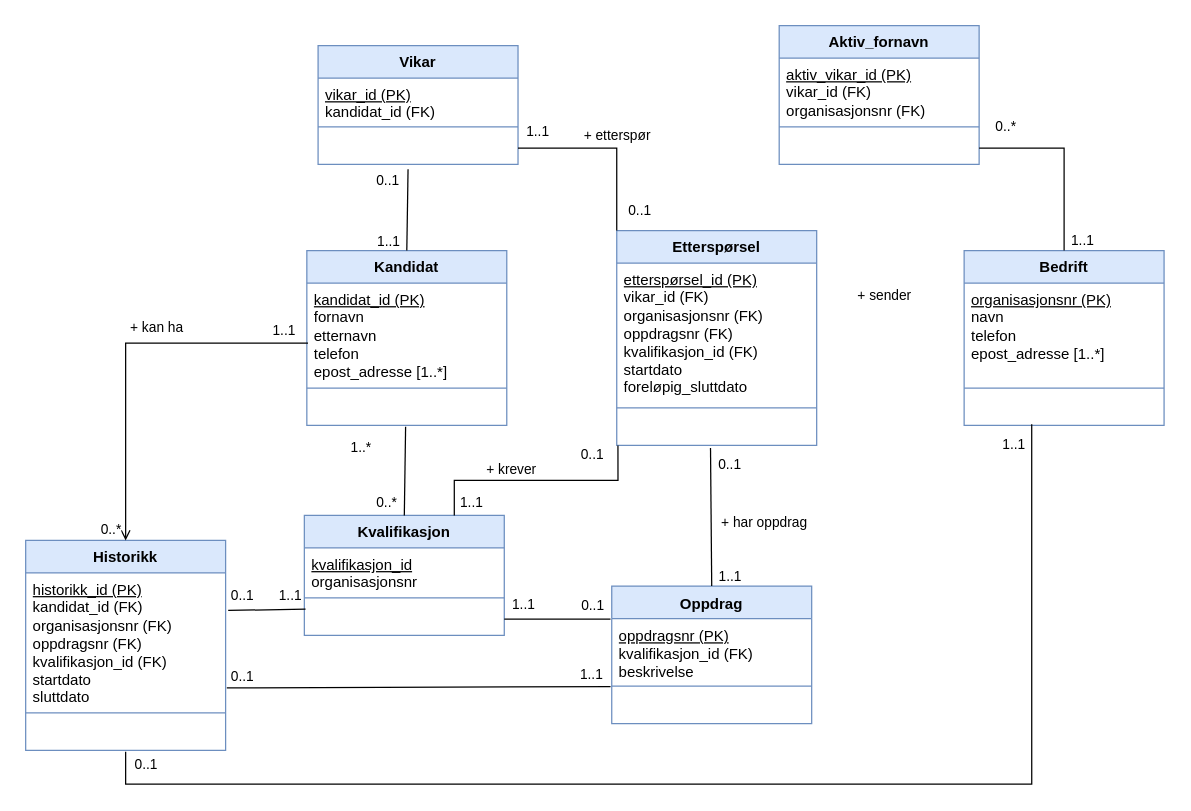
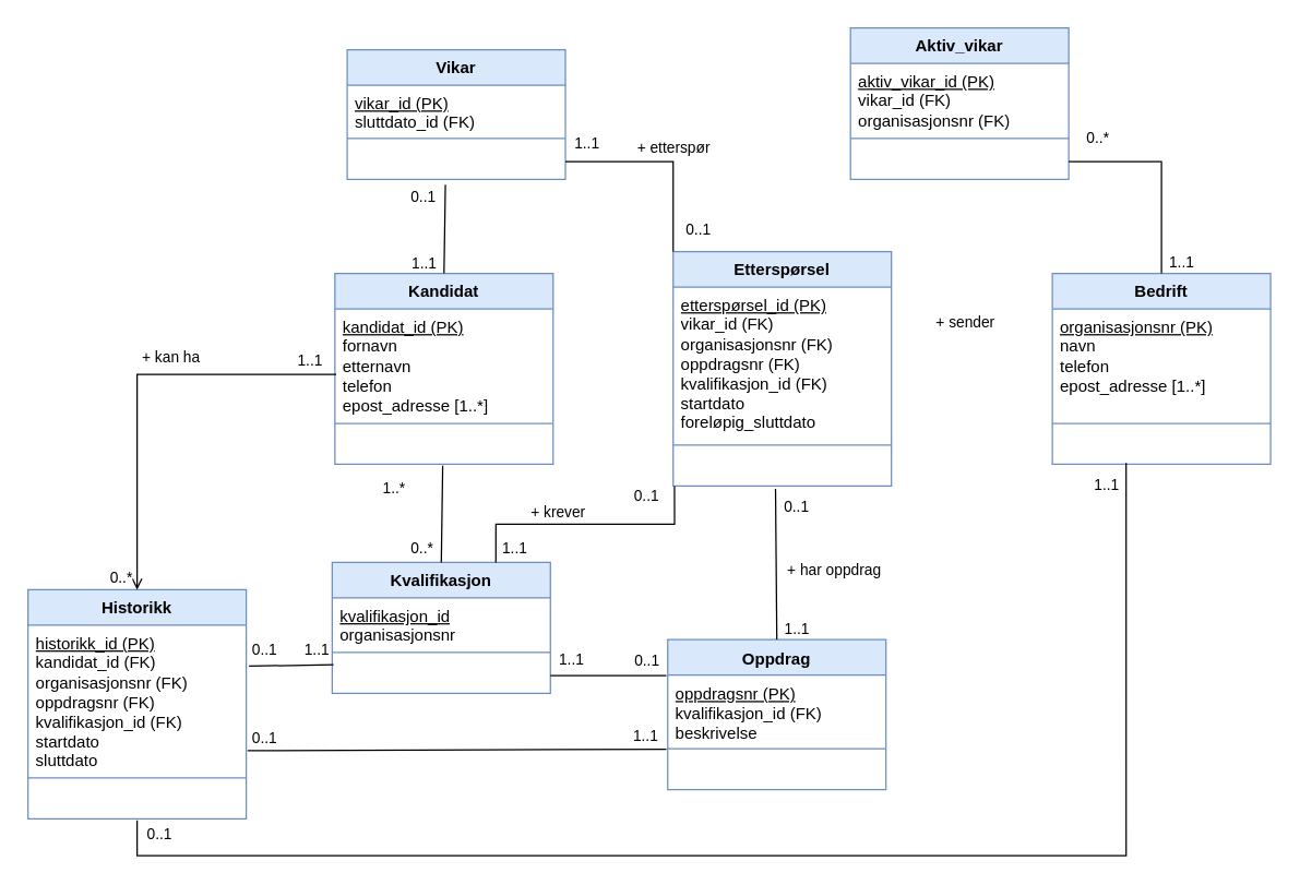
- <mxCell id="29" value="Aktiv_fornavn" style="swimlane;fontStyle=1;align=center;verticalAlign=top;childLayout=stackLayout;horizontal=1;startSize=26;horizontalStack=0;resizeParent=1;resizeParentMax=0;resizeLast=0;collapsible=1;marginBottom=0;whiteSpace=wrap;html=1;fillColor=#dae8fc;strokeColor=#6c8ebf;" parent="1" vertex="1"><mxGeometry x="623" y="20" width="160" height="111" as="geometry" /></mxCell>
+ <mxCell id="29" value="Aktiv_vikar" style="swimlane;fontStyle=1;align=center;verticalAlign=top;childLayout=stackLayout;horizontal=1;startSize=26;horizontalStack=0;resizeParent=1;resizeParentMax=0;resizeLast=0;collapsible=1;marginBottom=0;whiteSpace=wrap;html=1;fillColor=#dae8fc;strokeColor=#6c8ebf;" parent="1" vertex="1"><mxGeometry x="623" y="20" width="160" height="111" as="geometry" /></mxCell>
- <mxCell id="40" value="&lt;u&gt;vikar_id (PK)&lt;/u&gt;&lt;br&gt;kandidat_id (FK)" style="text;strokeColor=none;fillColor=none;align=left;verticalAlign=top;spacingLeft=4;spacingRight=4;overflow=hidden;rotatable=0;points=[[0,0.5],[1,0.5]];portConstraint=eastwest;whiteSpace=wrap;html=1;" parent="39" vertex="1"><mxGeometry y="26" width="160" height="35" as="geometry" /></mxCell>
+ <mxCell id="40" value="&lt;u&gt;vikar_id (PK)&lt;/u&gt;&lt;br&gt;sluttdato_id (FK)" style="text;strokeColor=none;fillColor=none;align=left;verticalAlign=top;spacingLeft=4;spacingRight=4;overflow=hidden;rotatable=0;points=[[0,0.5],[1,0.5]];portConstraint=eastwest;whiteSpace=wrap;html=1;" parent="39" vertex="1"><mxGeometry y="26" width="160" height="35" as="geometry" /></mxCell>
